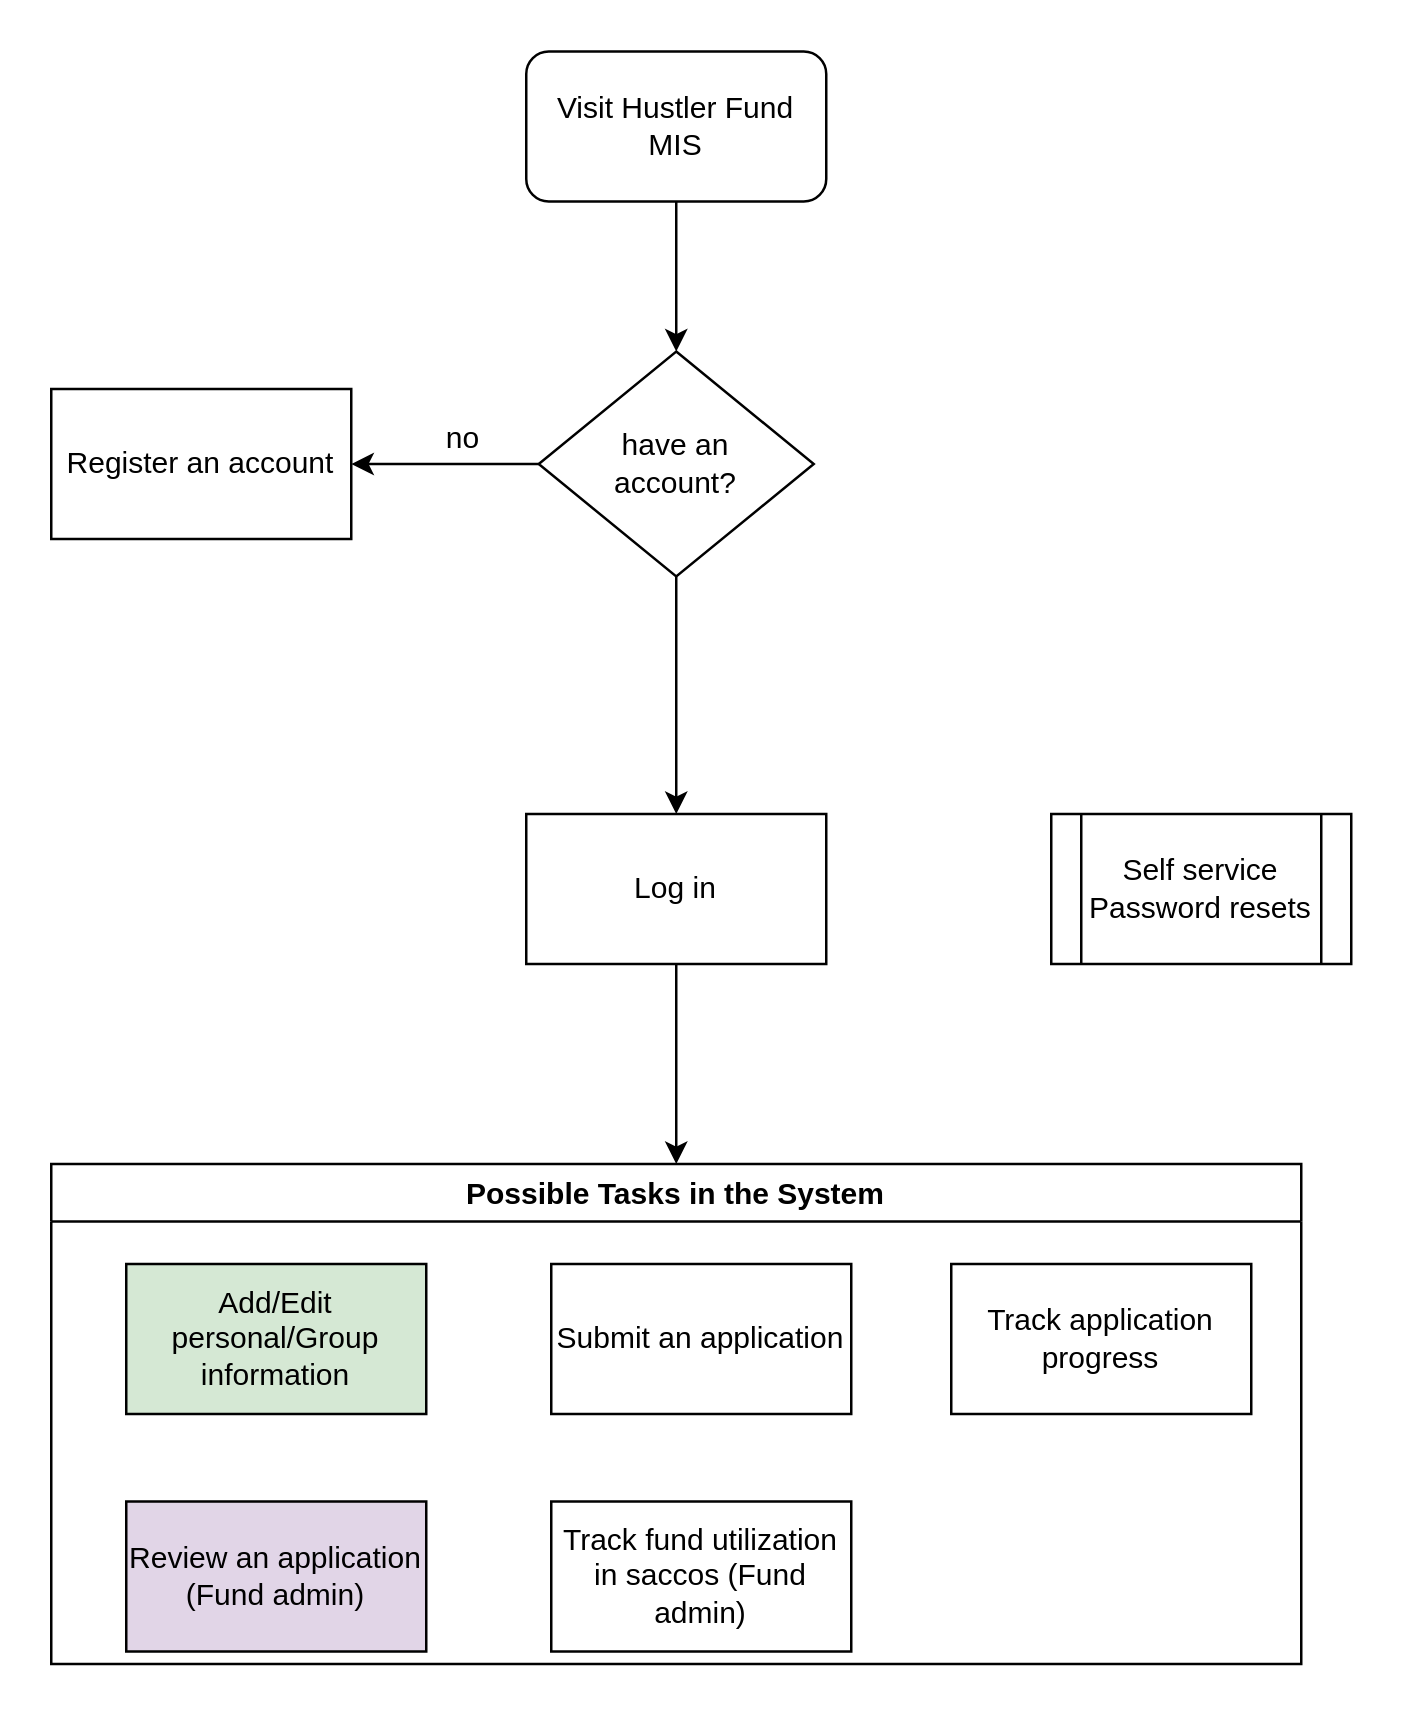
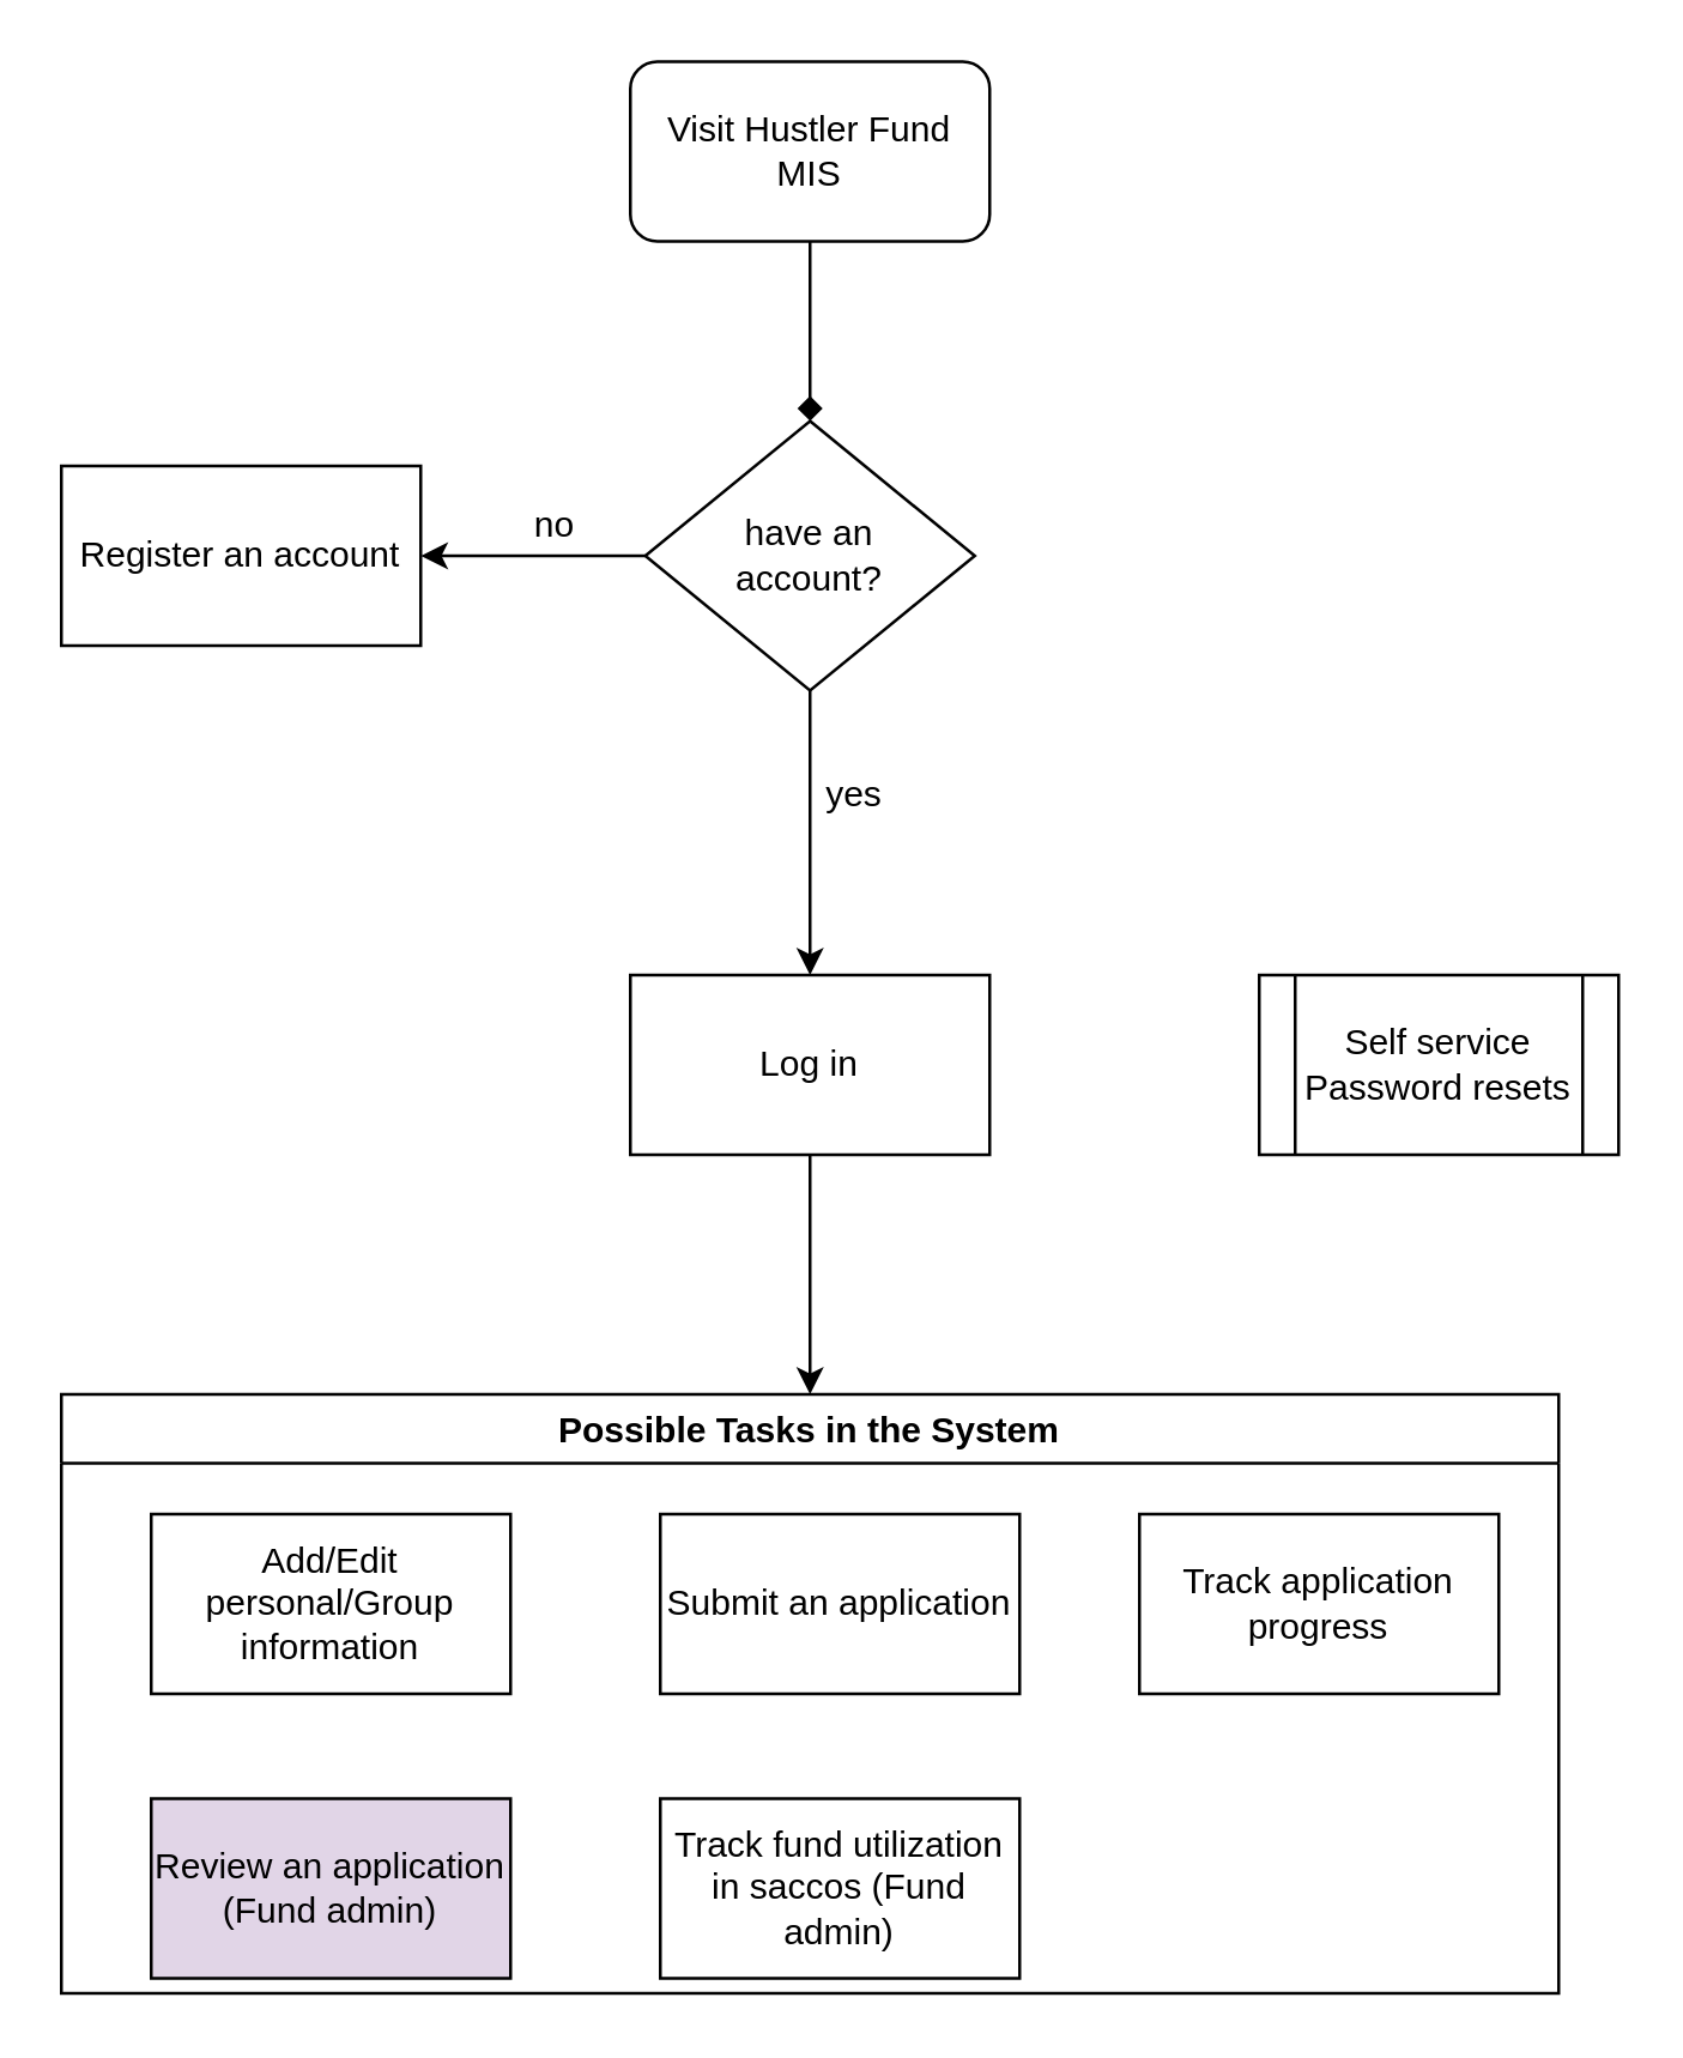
- <mxCell id="2" value="" style="edgeStyle=orthogonalEdgeStyle;rounded=0;orthogonalLoop=1;jettySize=auto;html=1;exitX=0.5;exitY=1;exitDx=0;exitDy=0;" edge="1" parent="1" source="17" target="5"><mxGeometry relative="1" as="geometry"><mxPoint x="270" y="100" as="sourcePoint" /></mxGeometry></mxCell>
+ <mxCell id="2" value="" style="edgeStyle=orthogonalEdgeStyle;rounded=0;orthogonalLoop=1;jettySize=auto;html=1;exitX=0.5;exitY=1;exitDx=0;exitDy=0;endArrow=diamond;" edge="1" parent="1" source="17" target="5"><mxGeometry relative="1" as="geometry"><mxPoint x="270" y="100" as="sourcePoint" /></mxGeometry></mxCell>
+ <mxCell id="8" value="yes" style="text;html=1;strokeColor=none;fillColor=none;align=center;verticalAlign=middle;whiteSpace=wrap;rounded=0;" vertex="1" parent="1"><mxGeometry x="255" y="250" width="60" height="30" as="geometry" /></mxCell>
- <mxCell id="15" value="Add/Edit personal/Group information" style="rounded=0;whiteSpace=wrap;html=1;fillColor=#d5e8d4;" vertex="1" parent="11"><mxGeometry x="30" y="40" width="120" height="60" as="geometry" /></mxCell>
+ <mxCell id="15" value="Add/Edit personal/Group information" style="rounded=0;whiteSpace=wrap;html=1;" vertex="1" parent="11"><mxGeometry x="30" y="40" width="120" height="60" as="geometry" /></mxCell>
